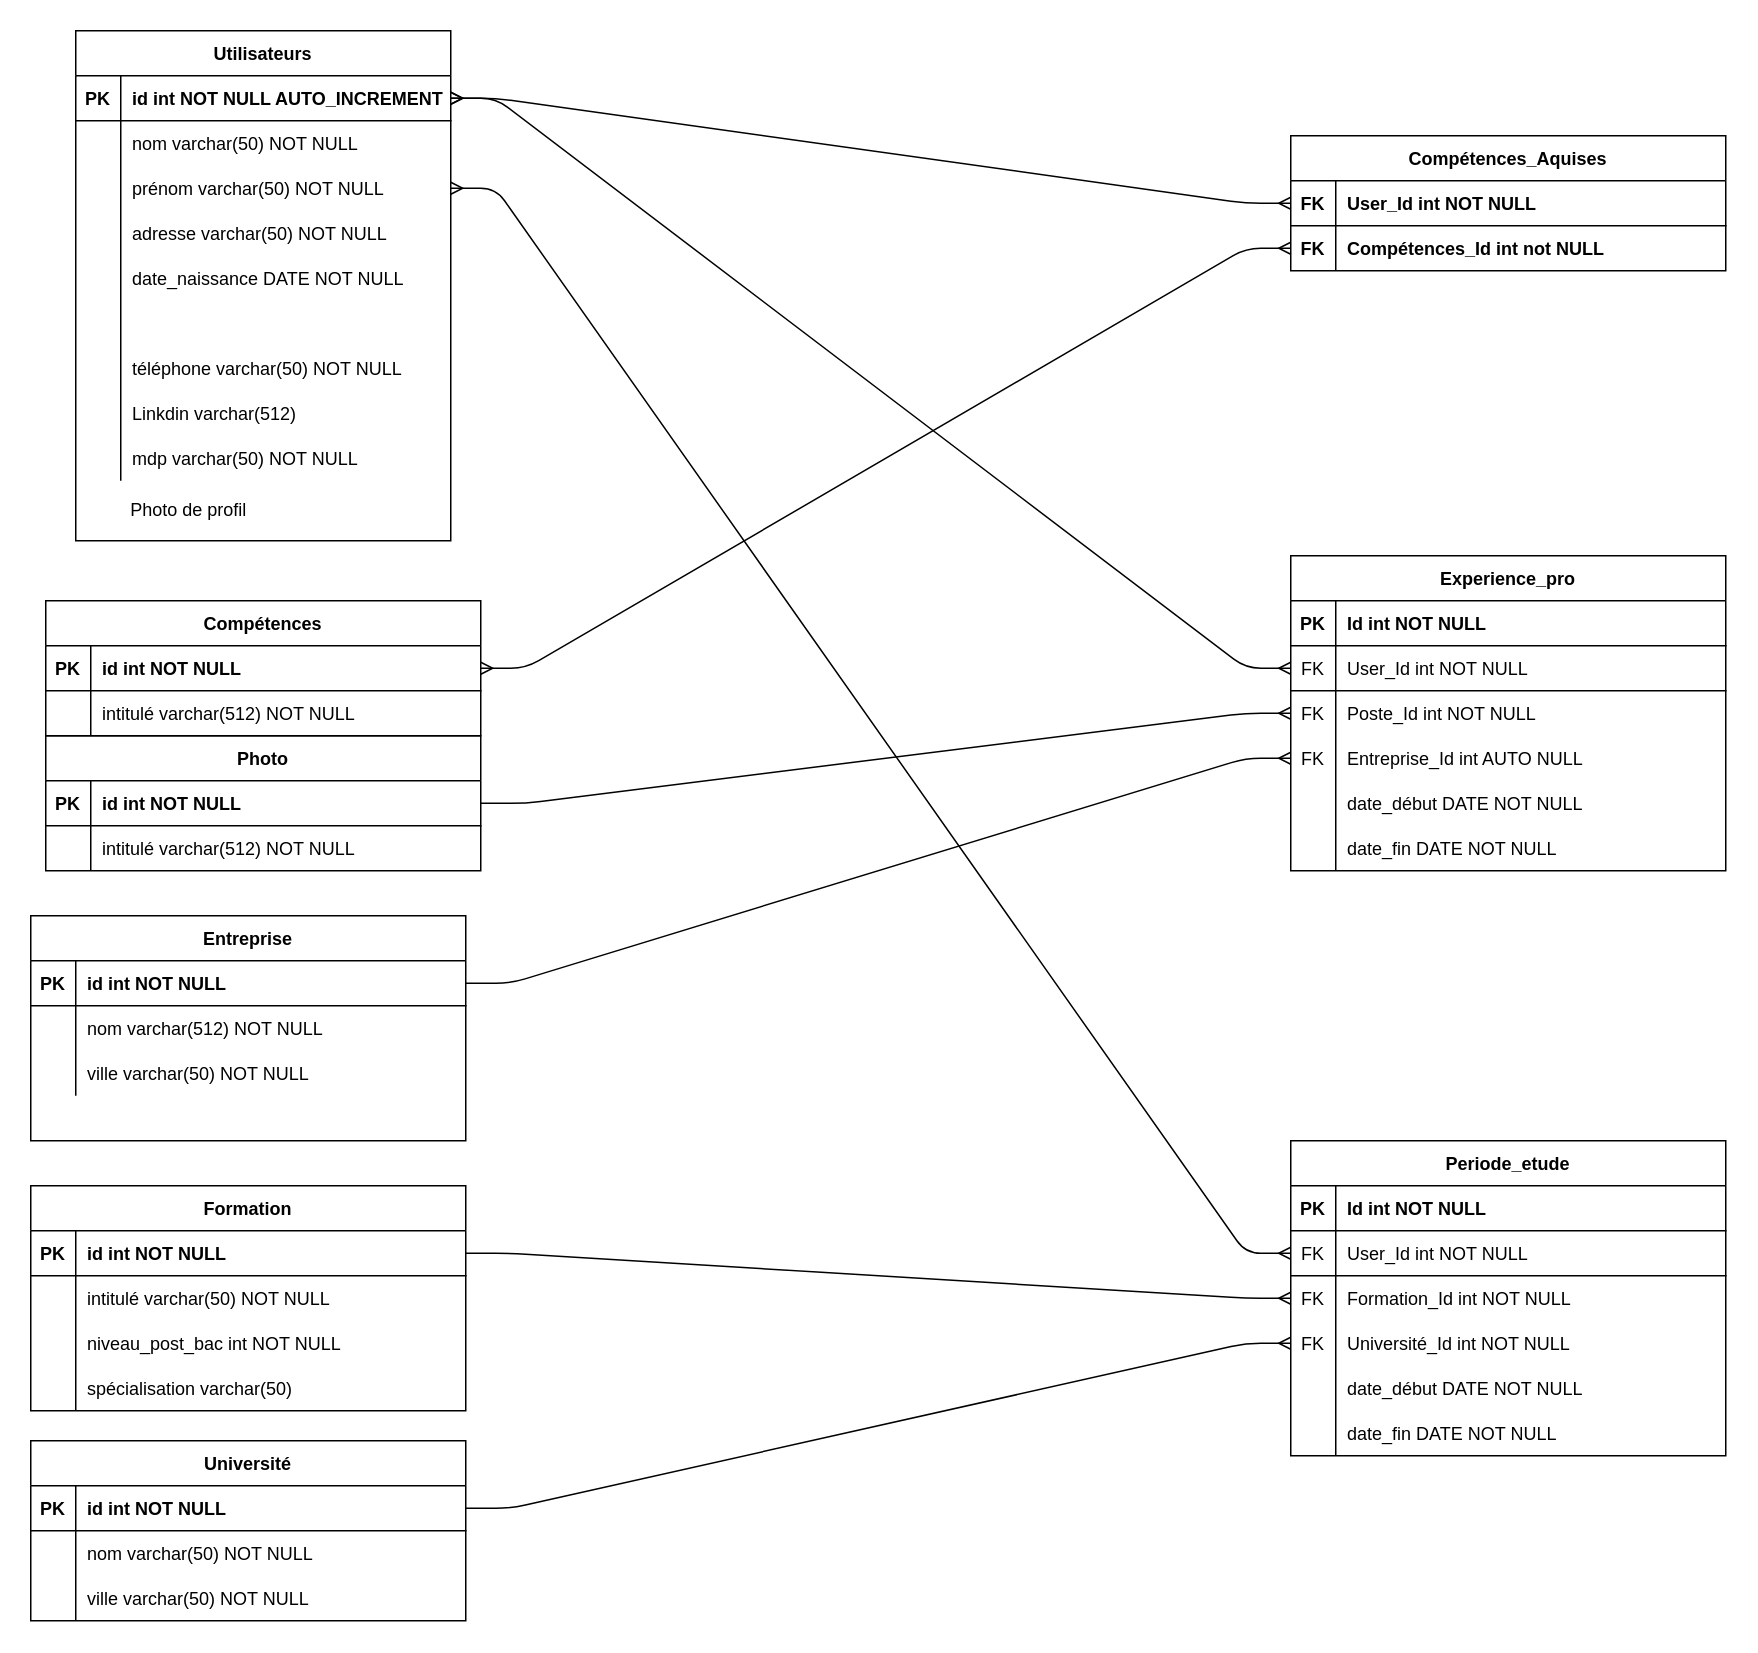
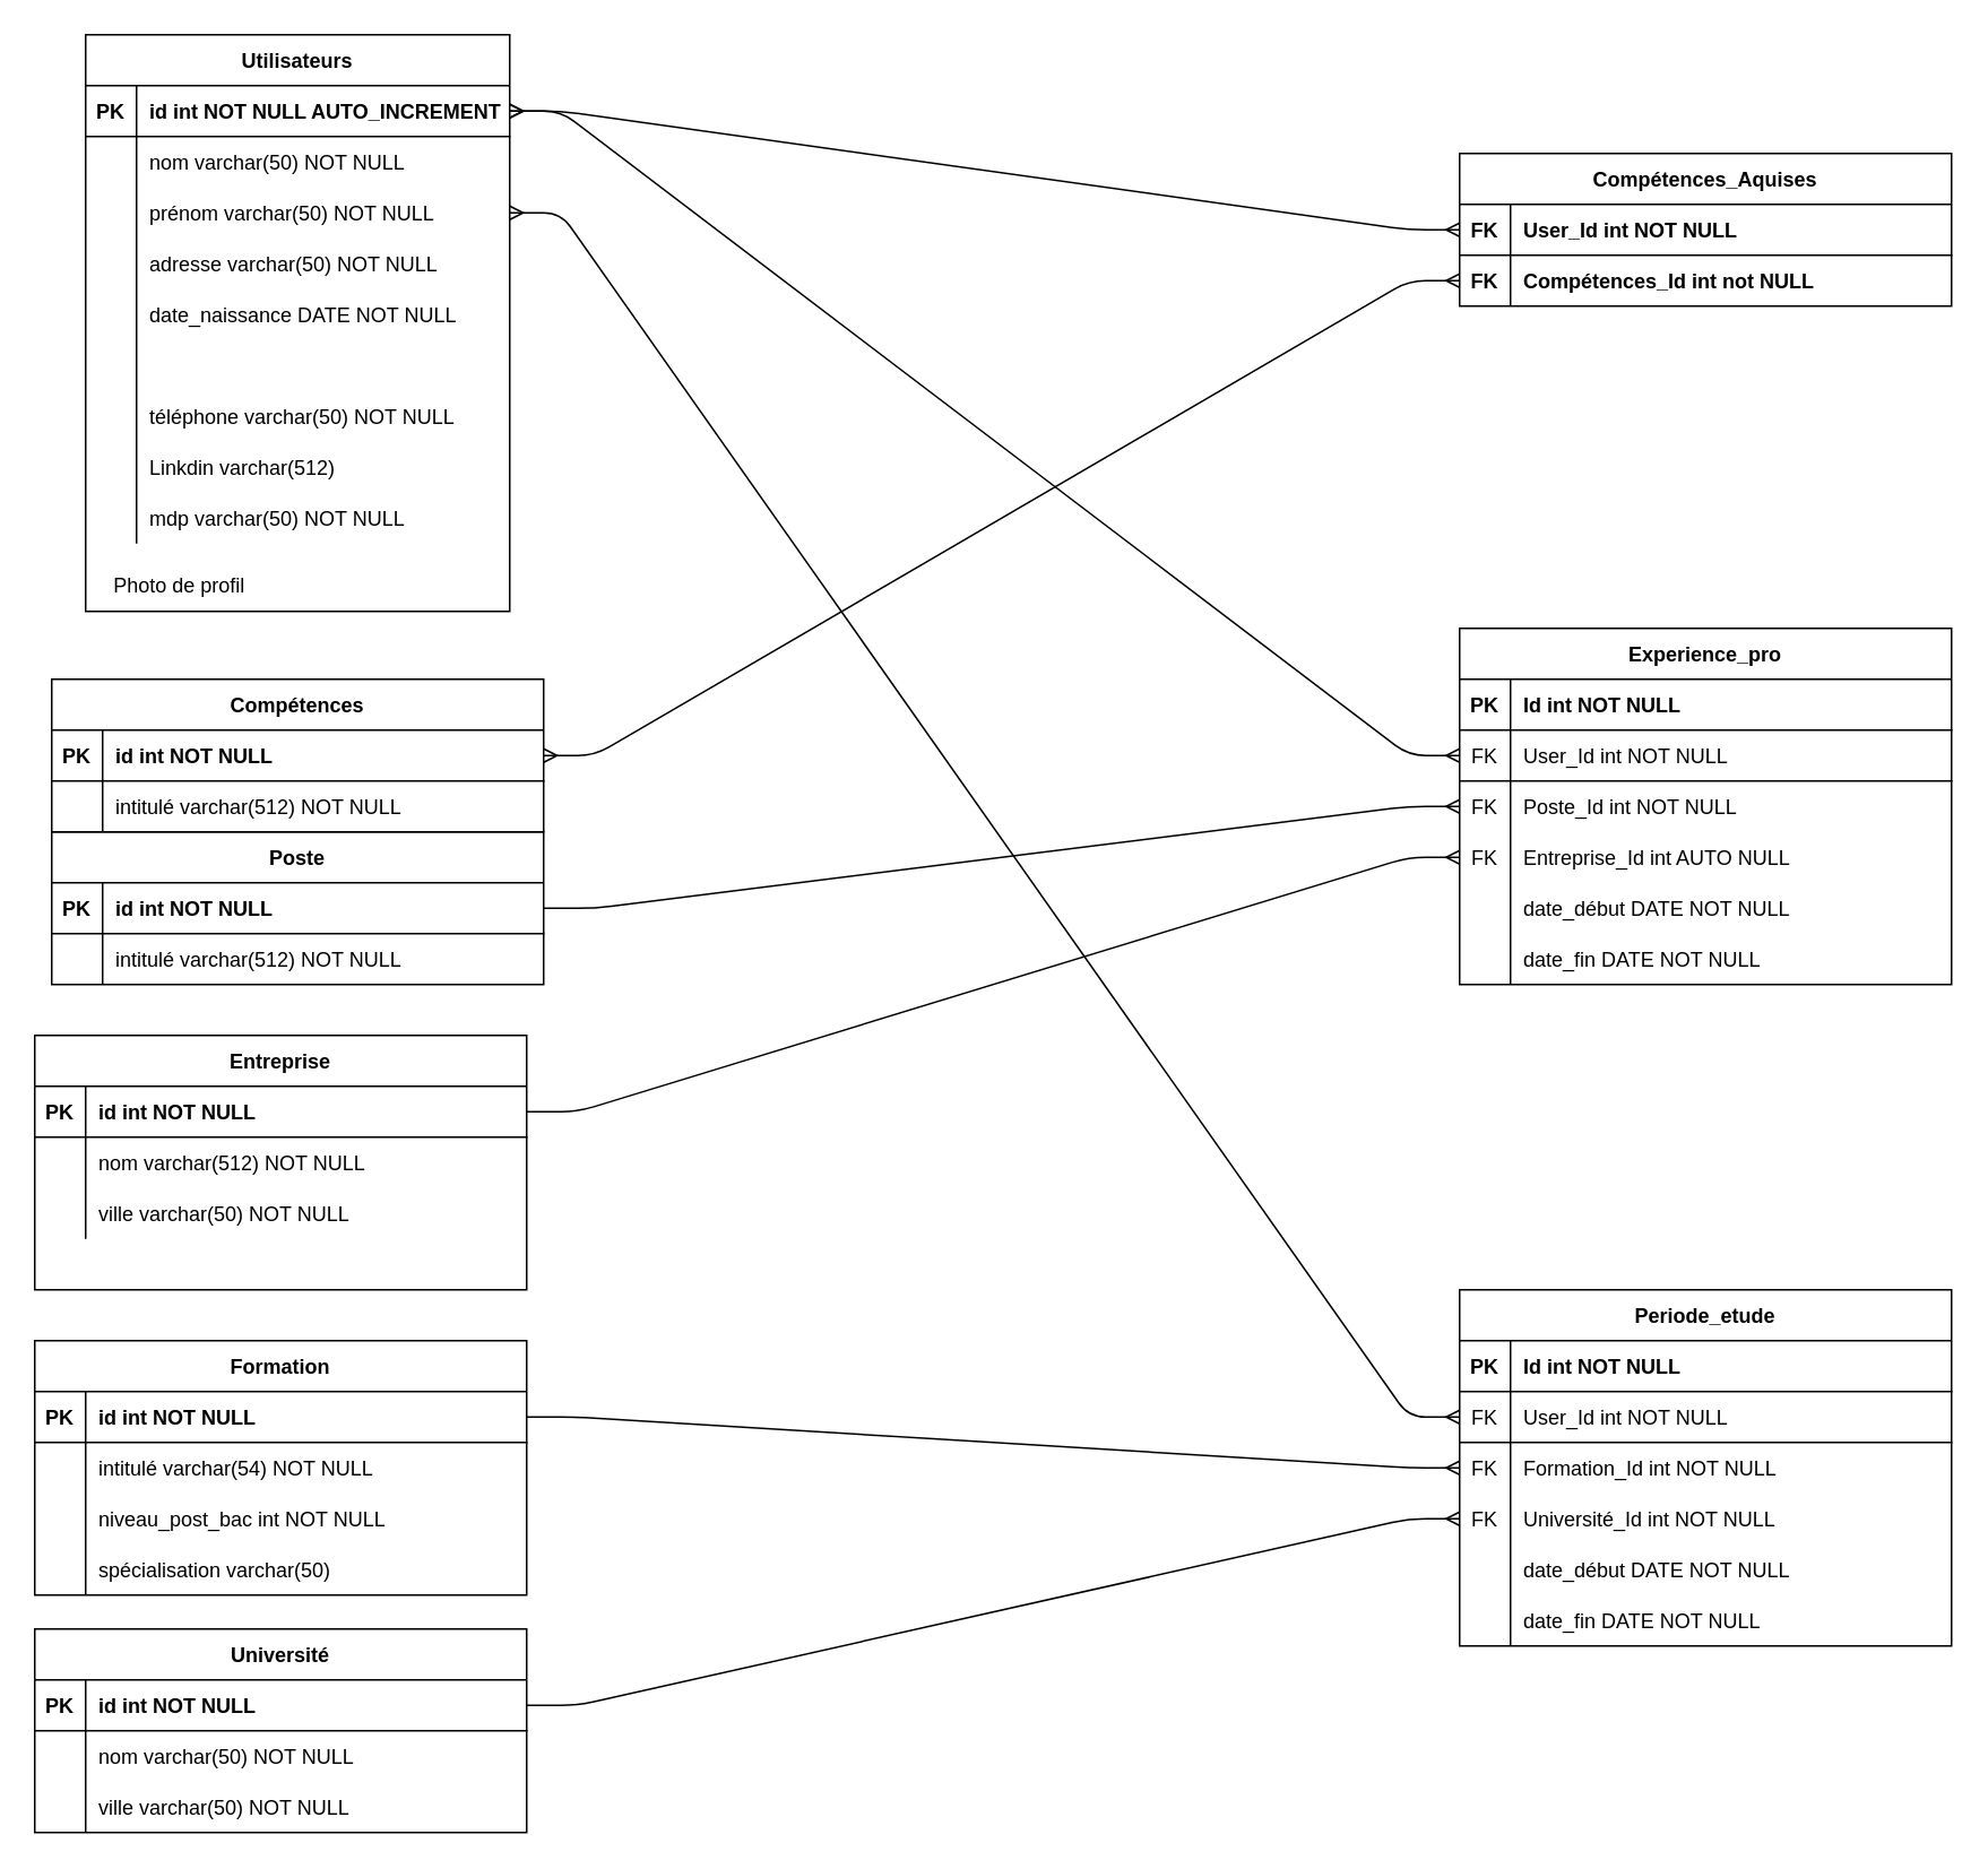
- <mxCell id="131" value="Photo de profil" style="text;html=1;align=center;verticalAlign=middle;resizable=0;points=[];autosize=1;" vertex="1" parent="1"><mxGeometry x="80" y="330" width="90" height="20" as="geometry" /></mxCell>
+ <mxCell id="131" value="Photo de profil" style="text;html=1;align=center;verticalAlign=middle;resizable=0;points=[];autosize=1;" vertex="1" parent="1"><mxGeometry x="60" y="335" width="90" height="20" as="geometry" /></mxCell>
- <mxCell id="72" value="Photo" style="shape=table;startSize=30;container=1;collapsible=1;childLayout=tableLayout;fixedRows=1;rowLines=0;fontStyle=1;align=center;resizeLast=1;strokeWidth=1;" parent="1" vertex="1"><mxGeometry x="30" y="490" width="290" height="90" as="geometry" /></mxCell>
+ <mxCell id="72" value="Poste" style="shape=table;startSize=30;container=1;collapsible=1;childLayout=tableLayout;fixedRows=1;rowLines=0;fontStyle=1;align=center;resizeLast=1;strokeWidth=1;" parent="1" vertex="1"><mxGeometry x="30" y="490" width="290" height="90" as="geometry" /></mxCell>
- <mxCell id="53" value="intitulé varchar(50) NOT NULL" style="shape=partialRectangle;connectable=0;fillColor=none;top=0;left=0;bottom=0;right=0;align=left;spacingLeft=6;overflow=hidden;" parent="51" vertex="1"><mxGeometry x="30" width="260" height="30" as="geometry" /></mxCell>
+ <mxCell id="53" value="intitulé varchar(54) NOT NULL" style="shape=partialRectangle;connectable=0;fillColor=none;top=0;left=0;bottom=0;right=0;align=left;spacingLeft=6;overflow=hidden;" parent="51" vertex="1"><mxGeometry x="30" width="260" height="30" as="geometry" /></mxCell>
